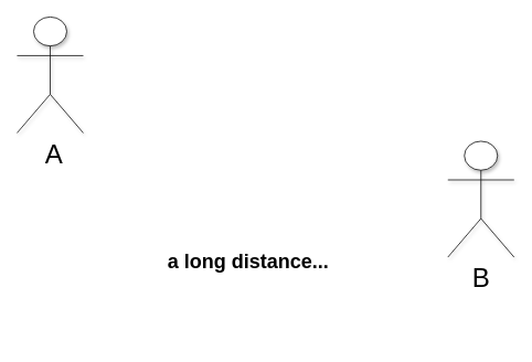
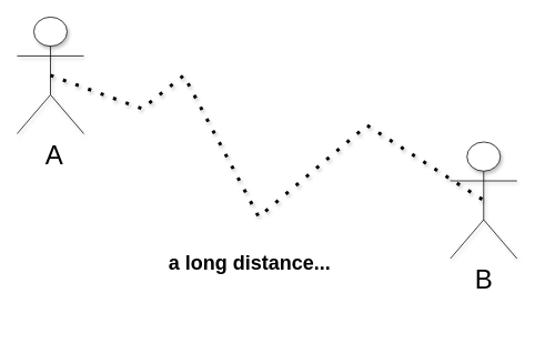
+ <mxCell id="4" value="" style="endArrow=none;dashed=1;html=1;dashPattern=1 3;strokeWidth=4;rounded=0;entryX=0.5;entryY=0.5;entryDx=0;entryDy=0;entryPerimeter=0;exitX=0.5;exitY=0.5;exitDx=0;exitDy=0;exitPerimeter=0;shadow=1;" parent="1" source="2" target="3" edge="1"><mxGeometry width="50" height="50" relative="1" as="geometry"><mxPoint x="220" y="210" as="sourcePoint" /><mxPoint x="450" y="210" as="targetPoint" /><Array as="points"><mxPoint x="170" y="130" /><mxPoint x="220" y="90" /><mxPoint x="310" y="260" /><mxPoint x="440" y="150" /></Array></mxGeometry></mxCell>
